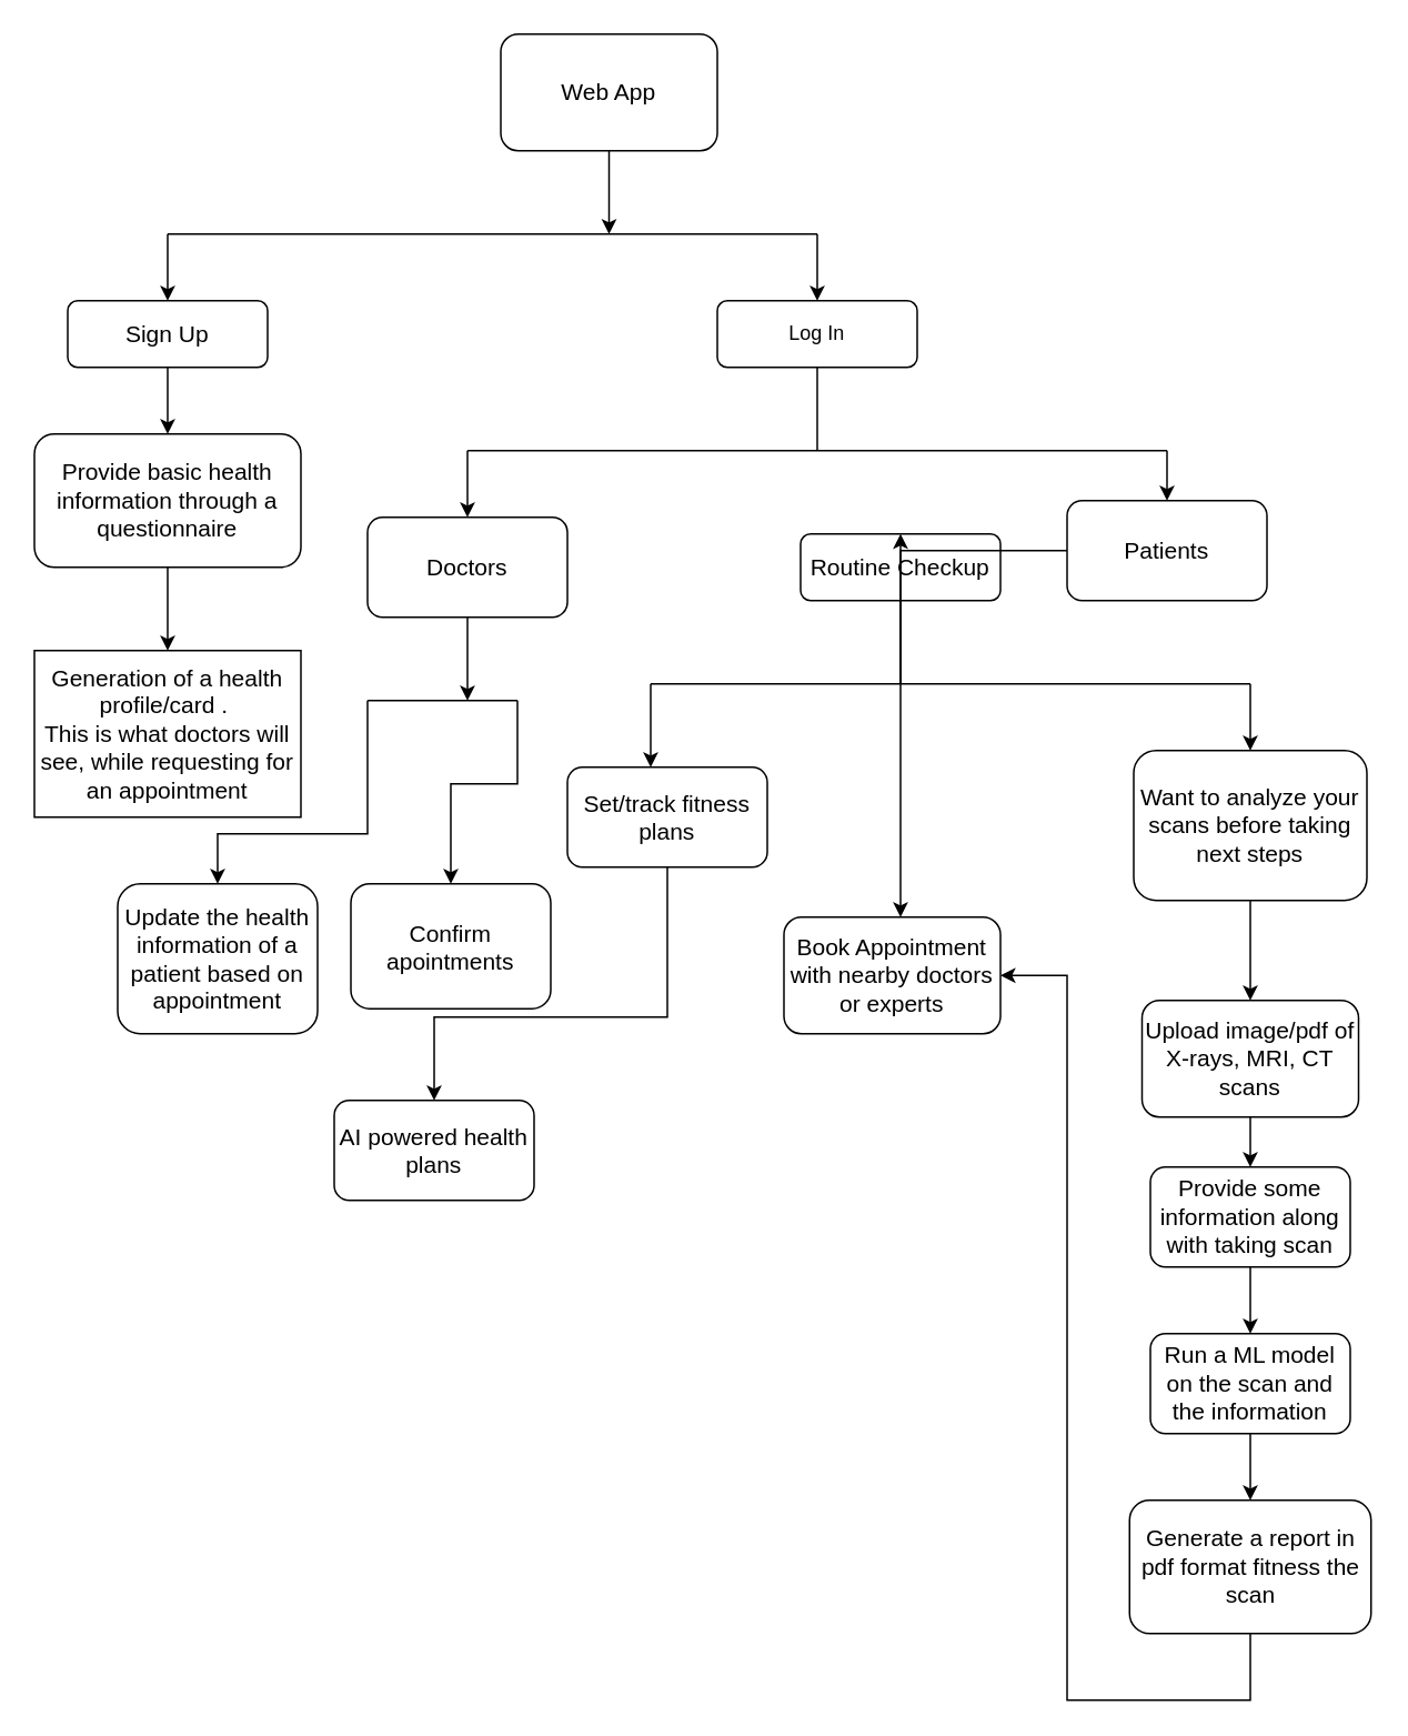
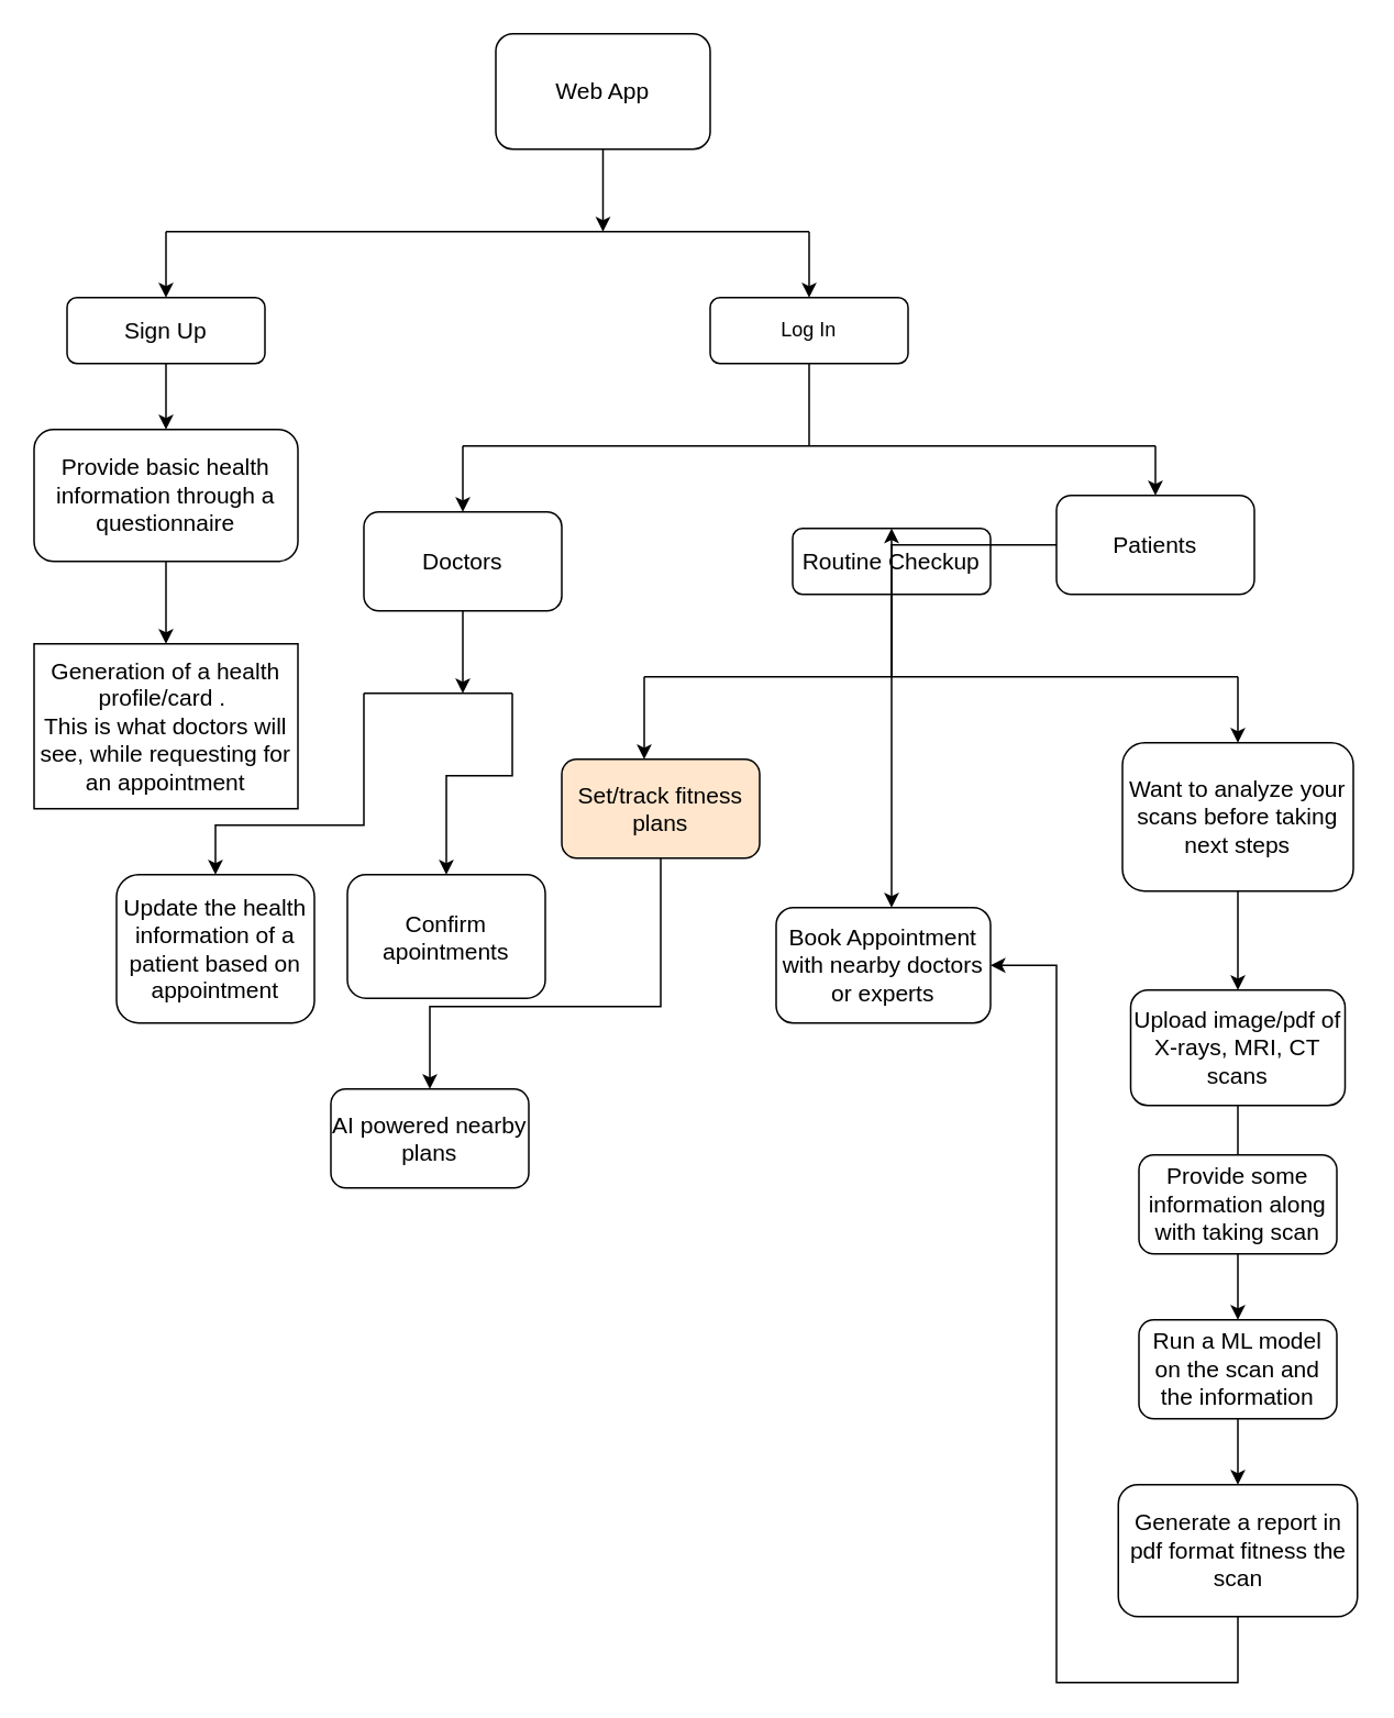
- <mxCell id="27" value="&lt;font style=&quot;font-size: 14px;&quot;&gt;Set/track fitness plans&lt;/font&gt;" style="rounded=1;whiteSpace=wrap;html=1;" vertex="1" parent="1"><mxGeometry x="340" y="460" width="120" height="60" as="geometry" /></mxCell>
+ <mxCell id="27" value="&lt;font style=&quot;font-size: 14px;&quot;&gt;Set/track fitness plans&lt;/font&gt;" style="rounded=1;whiteSpace=wrap;html=1;fillColor=#ffe6cc;" vertex="1" parent="1"><mxGeometry x="340" y="460" width="120" height="60" as="geometry" /></mxCell>
- <mxCell id="29" value="&lt;font style=&quot;font-size: 14px;&quot;&gt;AI powered health plans&lt;/font&gt;" style="rounded=1;whiteSpace=wrap;html=1;" vertex="1" parent="1"><mxGeometry x="200" y="660" width="120" height="60" as="geometry" /></mxCell>
+ <mxCell id="29" value="&lt;font style=&quot;font-size: 14px;&quot;&gt;AI powered nearby plans&lt;/font&gt;" style="rounded=1;whiteSpace=wrap;html=1;" vertex="1" parent="1"><mxGeometry x="200" y="660" width="120" height="60" as="geometry" /></mxCell>
- <mxCell id="34" value="" style="edgeStyle=none;rounded=0;orthogonalLoop=1;jettySize=auto;html=1;" edge="1" parent="1" source="35" target="37"><mxGeometry relative="1" as="geometry" /></mxCell>
+ <mxCell id="34" value="" style="edgeStyle=none;rounded=0;orthogonalLoop=1;jettySize=auto;html=1;endArrow=none;" edge="1" parent="1" source="35" target="37"><mxGeometry relative="1" as="geometry" /></mxCell>
